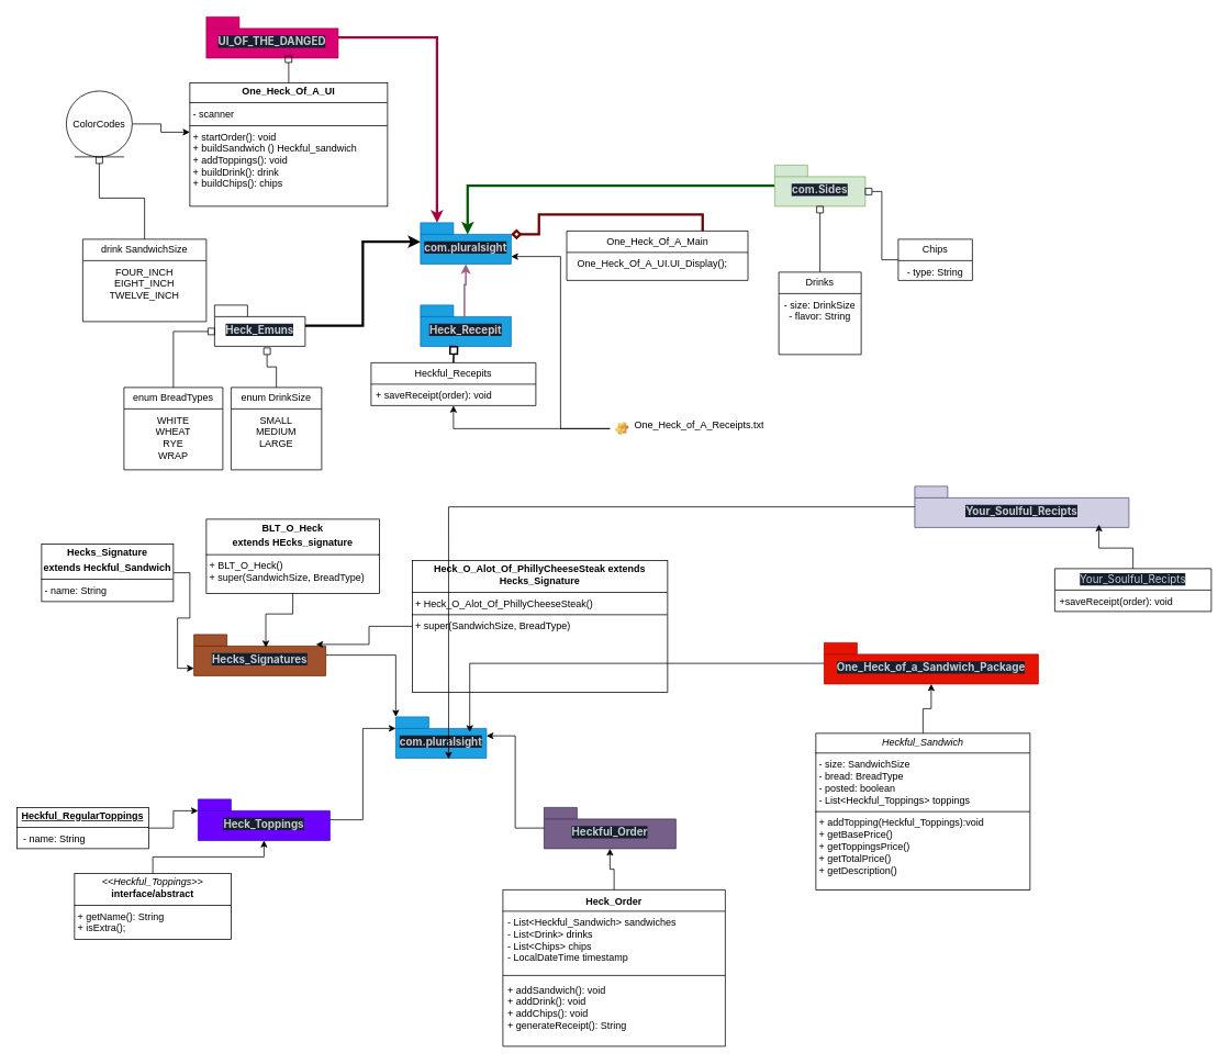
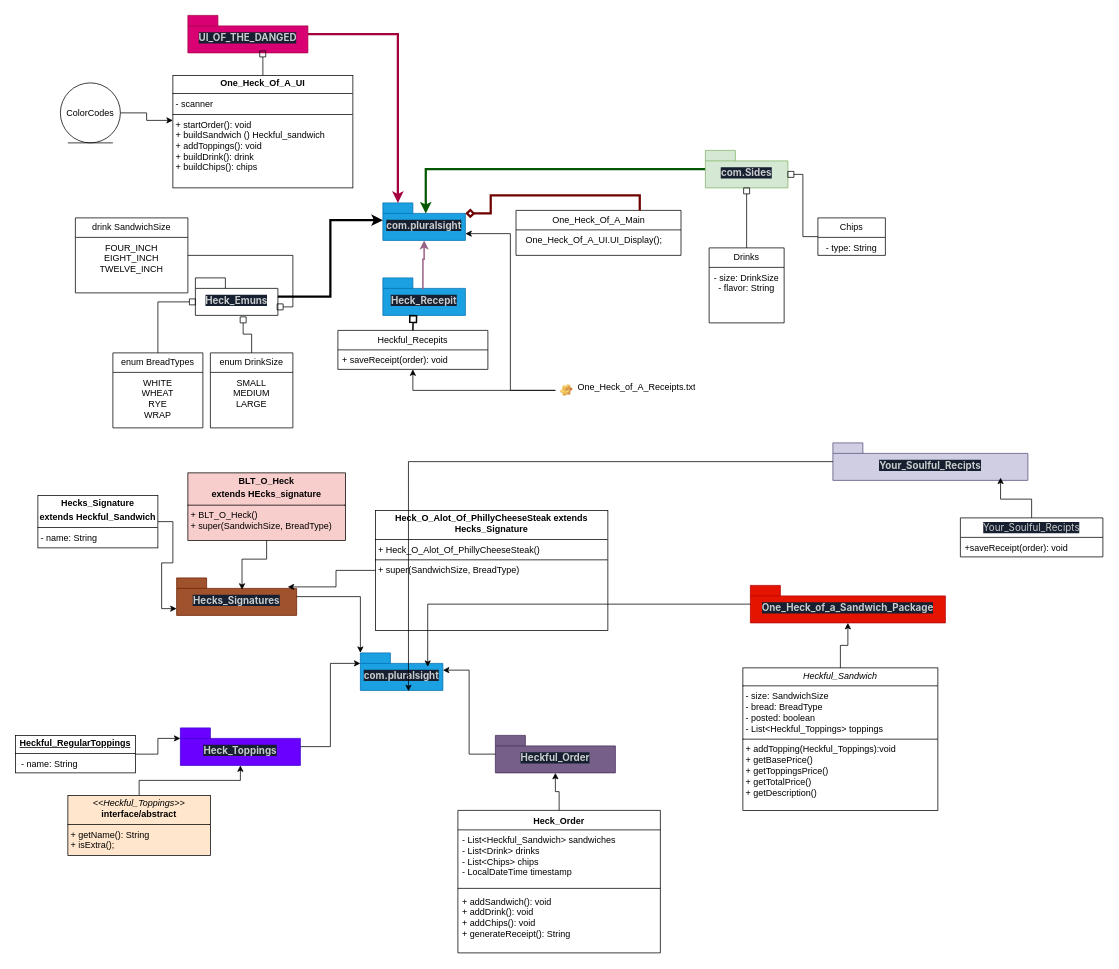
- <mxCell id="16" style="edgeStyle=orthogonalEdgeStyle;rounded=0;orthogonalLoop=1;jettySize=auto;html=1;endArrow=box;endFill=0;" edge="1" parent="1" source="13" target="38"><mxGeometry relative="1" as="geometry" /></mxCell>
+ <mxCell id="16" style="edgeStyle=orthogonalEdgeStyle;rounded=0;orthogonalLoop=1;jettySize=auto;html=1;entryX=0.991;entryY=0.773;entryDx=0;entryDy=0;entryPerimeter=0;endArrow=box;endFill=0;" edge="1" parent="1" source="13" target="6"><mxGeometry relative="1" as="geometry" /></mxCell>
- <mxCell id="56" value="&lt;p style=&quot;margin:0px;margin-top:4px;text-align:center;&quot;&gt;&lt;b&gt;BLT_O_Heck&lt;/b&gt;&lt;/p&gt;&lt;p style=&quot;margin:0px;margin-top:4px;text-align:center;&quot;&gt;&lt;b&gt;extends HEcks_signature&lt;/b&gt;&lt;/p&gt;&lt;hr size=&quot;1&quot; style=&quot;border-style:solid;&quot;&gt;&lt;p style=&quot;margin:0px;margin-left:4px;&quot;&gt;+ BLT_O_Heck()&lt;/p&gt;&lt;p style=&quot;margin:0px;margin-left:4px;&quot;&gt;+&amp;nbsp;super(SandwichSize, BreadType)&lt;/p&gt;" style="verticalAlign=top;align=left;overflow=fill;html=1;whiteSpace=wrap;" vertex="1" parent="1"><mxGeometry x="250" y="630" width="210" height="90" as="geometry" /></mxCell>
+ <mxCell id="56" value="&lt;p style=&quot;margin:0px;margin-top:4px;text-align:center;&quot;&gt;&lt;b&gt;BLT_O_Heck&lt;/b&gt;&lt;/p&gt;&lt;p style=&quot;margin:0px;margin-top:4px;text-align:center;&quot;&gt;&lt;b&gt;extends HEcks_signature&lt;/b&gt;&lt;/p&gt;&lt;hr size=&quot;1&quot; style=&quot;border-style:solid;&quot;&gt;&lt;p style=&quot;margin:0px;margin-left:4px;&quot;&gt;+ BLT_O_Heck()&lt;/p&gt;&lt;p style=&quot;margin:0px;margin-left:4px;&quot;&gt;+&amp;nbsp;super(SandwichSize, BreadType)&lt;/p&gt;" style="verticalAlign=top;align=left;overflow=fill;html=1;whiteSpace=wrap;fillColor=#f8cecc;" vertex="1" parent="1"><mxGeometry x="250" y="630" width="210" height="90" as="geometry" /></mxCell>
- <mxCell id="40" value="&lt;p style=&quot;margin:0px;margin-top:4px;text-align:center;&quot;&gt;&lt;i&gt;&amp;lt;&amp;lt;Heckful_Toppings&amp;gt;&amp;gt;&lt;/i&gt;&lt;br&gt;&lt;b&gt;interface/abstract&lt;/b&gt;&lt;/p&gt;&lt;hr size=&quot;1&quot; style=&quot;border-style:solid;&quot;&gt;&lt;p style=&quot;margin:0px;margin-left:4px;&quot;&gt;+ getName(): String&lt;br&gt;+ isExtra();&lt;/p&gt;" style="verticalAlign=top;align=left;overflow=fill;html=1;whiteSpace=wrap;" vertex="1" parent="1"><mxGeometry x="90" y="1060" width="190" height="80" as="geometry" /></mxCell>
+ <mxCell id="40" value="&lt;p style=&quot;margin:0px;margin-top:4px;text-align:center;&quot;&gt;&lt;i&gt;&amp;lt;&amp;lt;Heckful_Toppings&amp;gt;&amp;gt;&lt;/i&gt;&lt;br&gt;&lt;b&gt;interface/abstract&lt;/b&gt;&lt;/p&gt;&lt;hr size=&quot;1&quot; style=&quot;border-style:solid;&quot;&gt;&lt;p style=&quot;margin:0px;margin-left:4px;&quot;&gt;+ getName(): String&lt;br&gt;+ isExtra();&lt;/p&gt;" style="verticalAlign=top;align=left;overflow=fill;html=1;whiteSpace=wrap;fillColor=#ffe6cc;" vertex="1" parent="1"><mxGeometry x="90" y="1060" width="190" height="80" as="geometry" /></mxCell>
